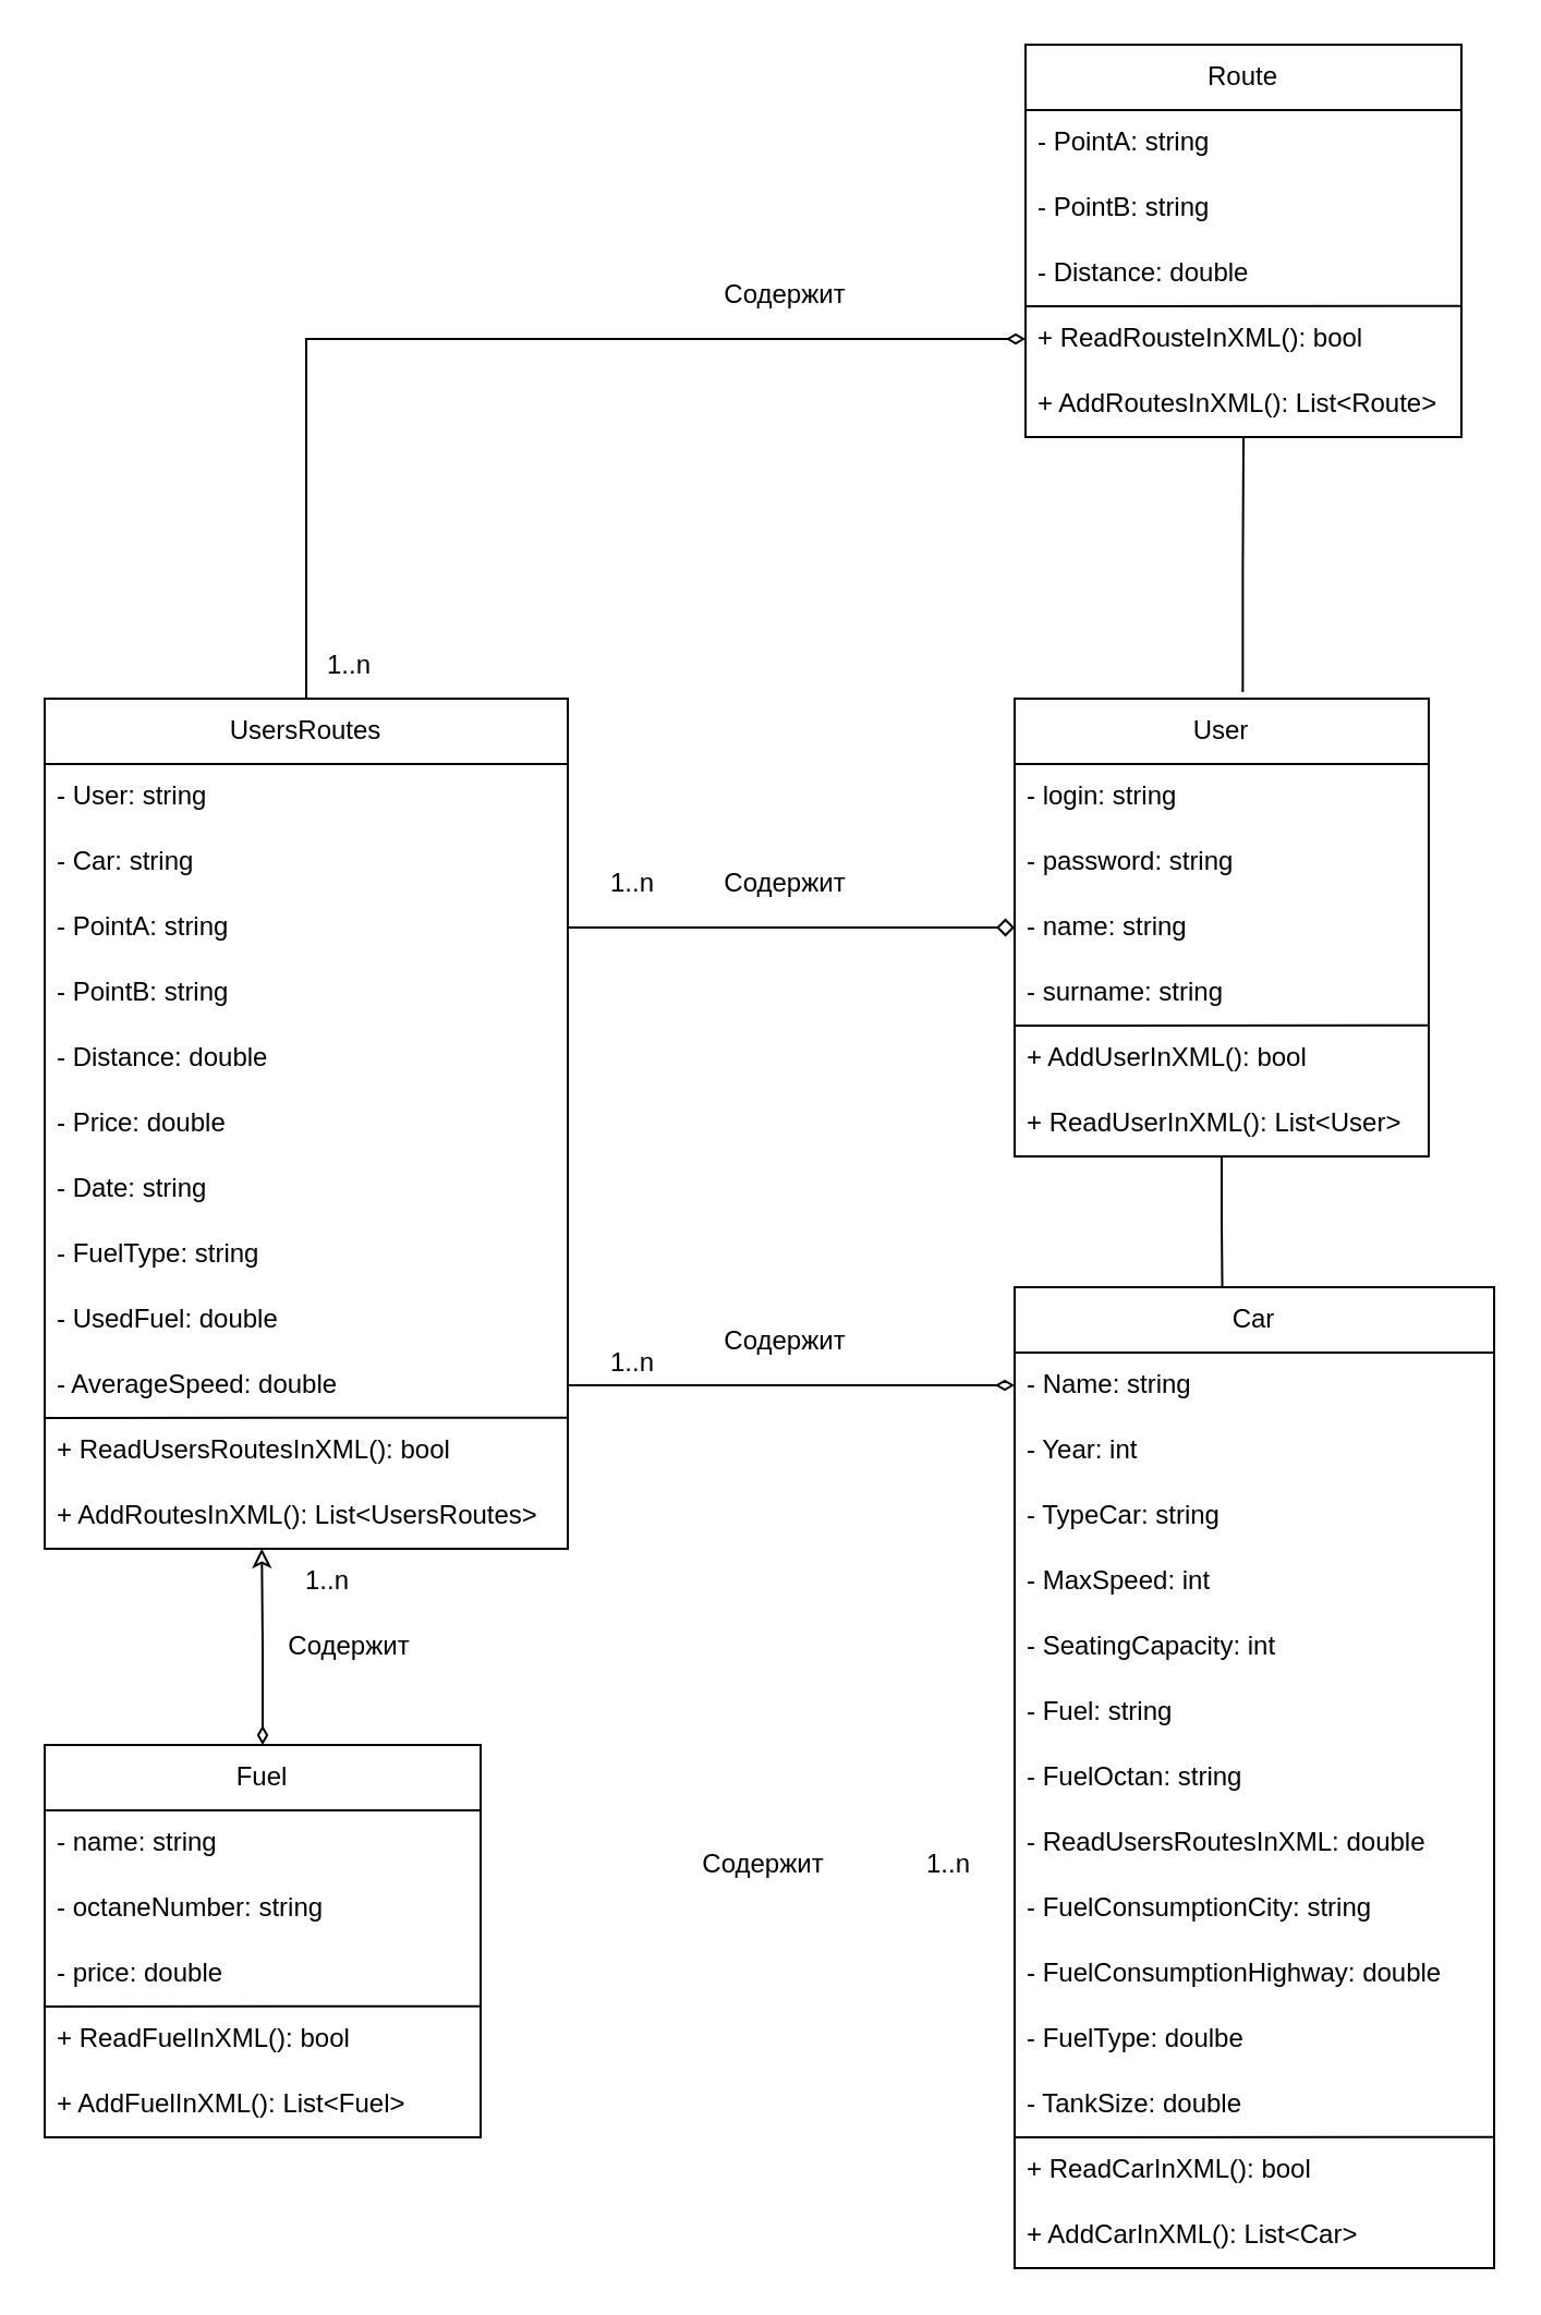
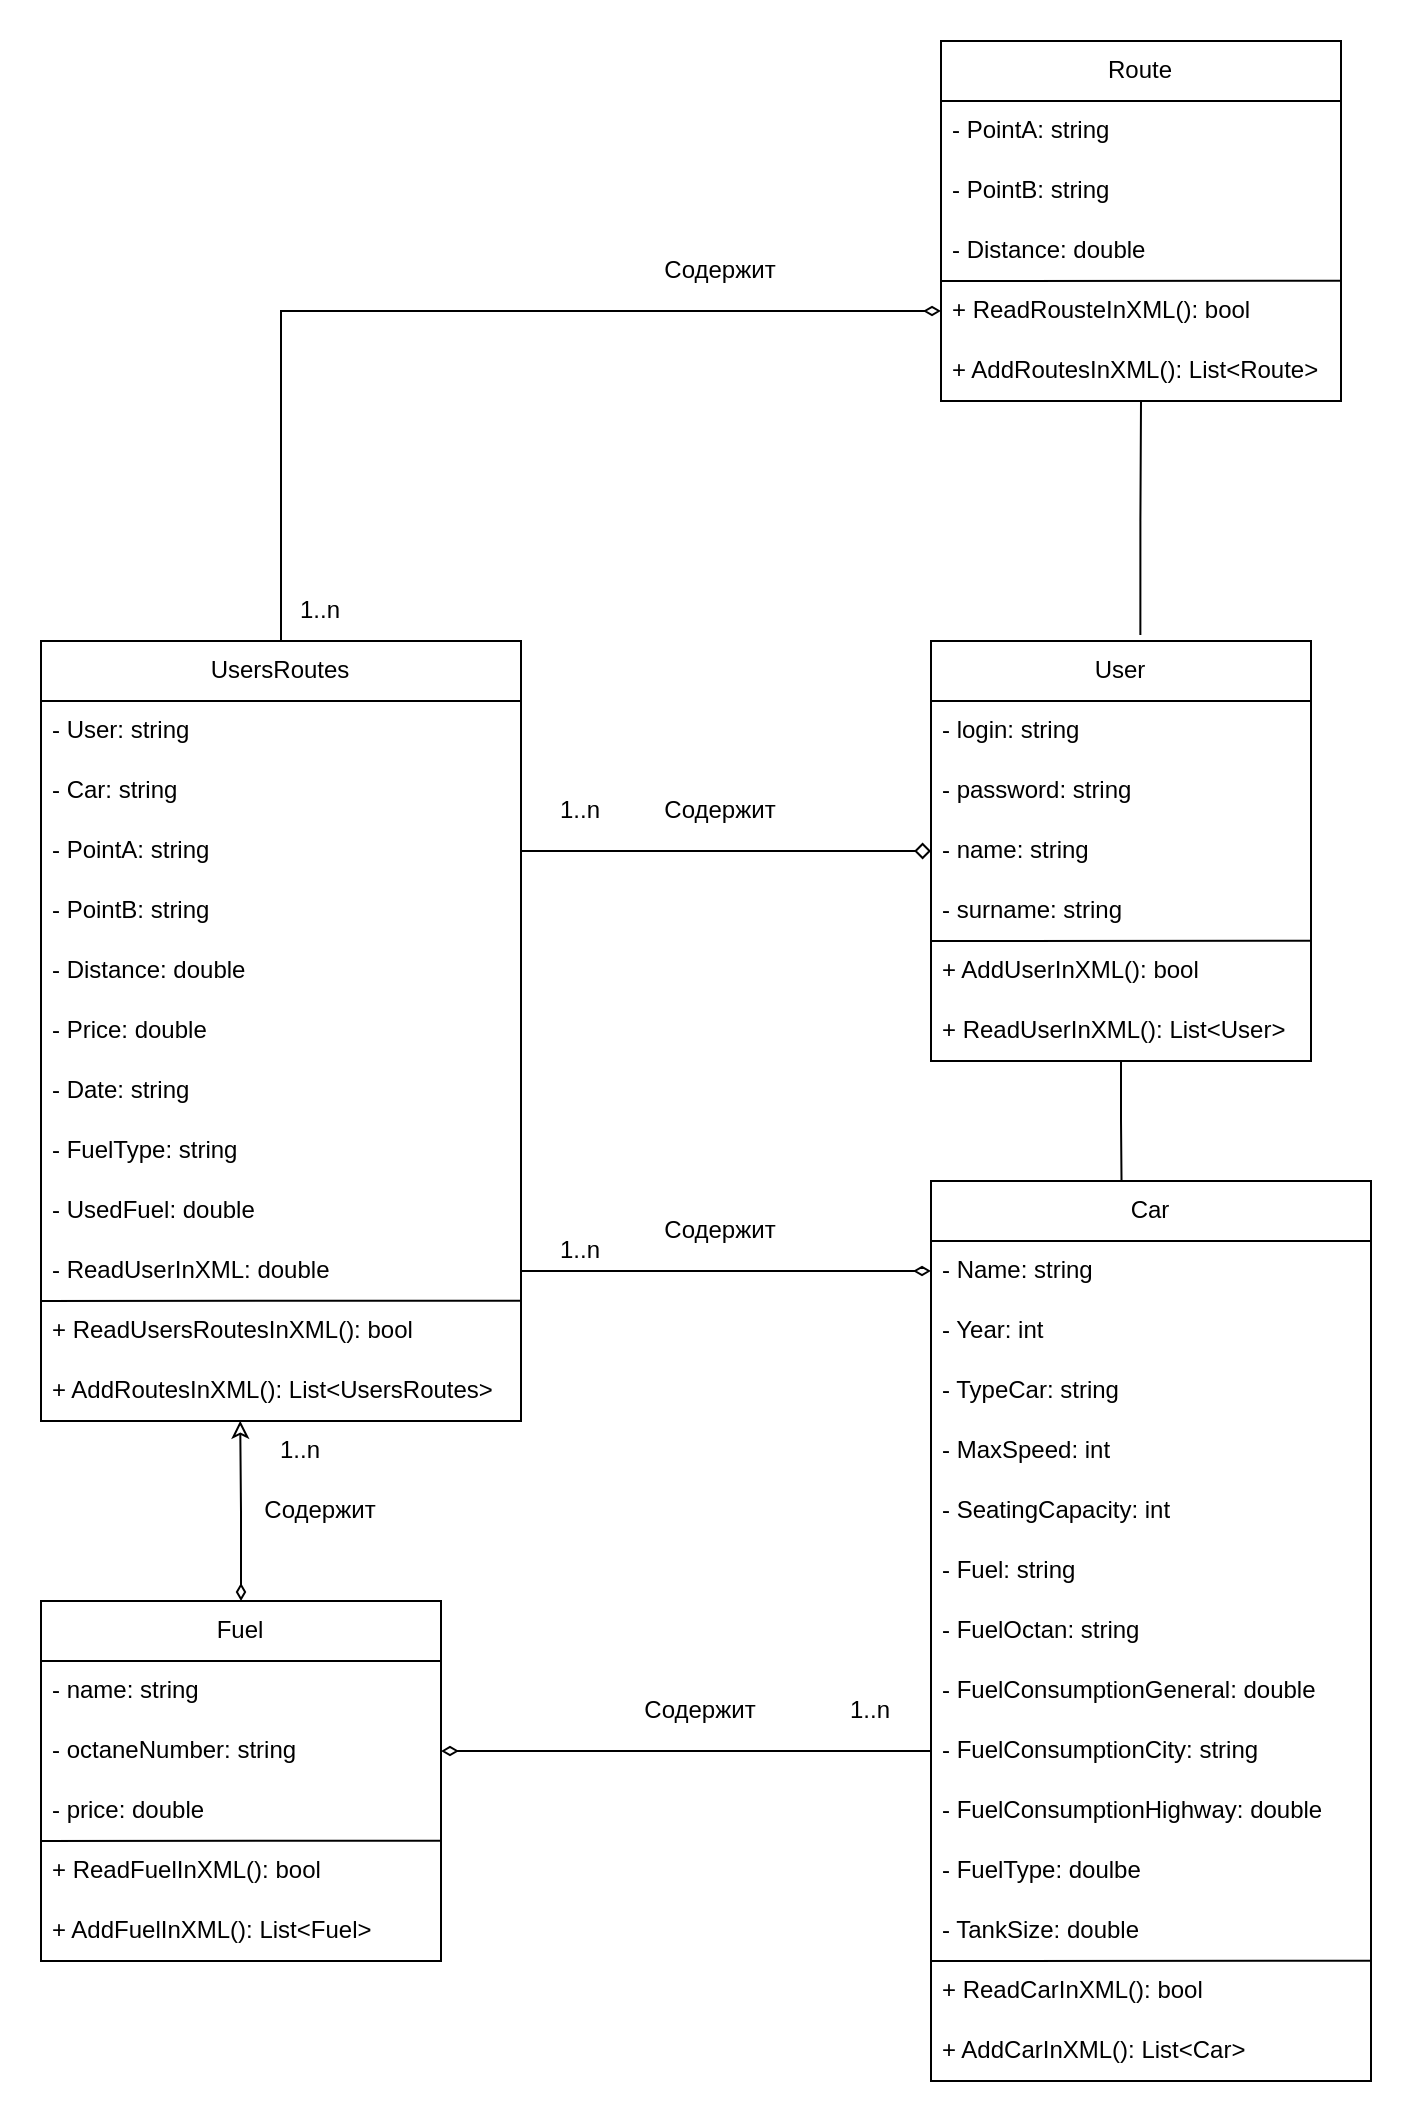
- <mxCell id="56" value="- AverageSpeed: double" style="text;strokeColor=none;fillColor=none;align=left;verticalAlign=middle;spacingLeft=4;spacingRight=4;overflow=hidden;points=[[0,0.5],[1,0.5]];portConstraint=eastwest;rotatable=0;whiteSpace=wrap;html=1;" parent="46" vertex="1"><mxGeometry y="300" width="240" height="30" as="geometry" /></mxCell>
+ <mxCell id="56" value="- ReadUserInXML: double" style="text;strokeColor=none;fillColor=none;align=left;verticalAlign=middle;spacingLeft=4;spacingRight=4;overflow=hidden;points=[[0,0.5],[1,0.5]];portConstraint=eastwest;rotatable=0;whiteSpace=wrap;html=1;" parent="46" vertex="1"><mxGeometry y="300" width="240" height="30" as="geometry" /></mxCell>
- <mxCell id="29" value="- ReadUsersRoutesInXML: double" style="text;strokeColor=none;fillColor=none;align=left;verticalAlign=middle;spacingLeft=4;spacingRight=4;overflow=hidden;points=[[0,0.5],[1,0.5]];portConstraint=eastwest;rotatable=0;whiteSpace=wrap;html=1;" parent="21" vertex="1"><mxGeometry y="240" width="220" height="30" as="geometry" /></mxCell>
+ <mxCell id="29" value="- FuelConsumptionGeneral: double" style="text;strokeColor=none;fillColor=none;align=left;verticalAlign=middle;spacingLeft=4;spacingRight=4;overflow=hidden;points=[[0,0.5],[1,0.5]];portConstraint=eastwest;rotatable=0;whiteSpace=wrap;html=1;" parent="21" vertex="1"><mxGeometry y="240" width="220" height="30" as="geometry" /></mxCell>
+ <mxCell id="20" style="edgeStyle=orthogonalEdgeStyle;rounded=0;orthogonalLoop=1;jettySize=auto;html=1;entryX=1;entryY=0.5;entryDx=0;entryDy=0;startArrow=none;startFill=0;endArrow=diamondThin;endFill=0;exitX=0;exitY=0.5;exitDx=0;exitDy=0;" parent="1" source="30" target="40" edge="1"><mxGeometry relative="1" as="geometry"><mxPoint x="550" y="590" as="sourcePoint" /></mxGeometry></mxCell>
